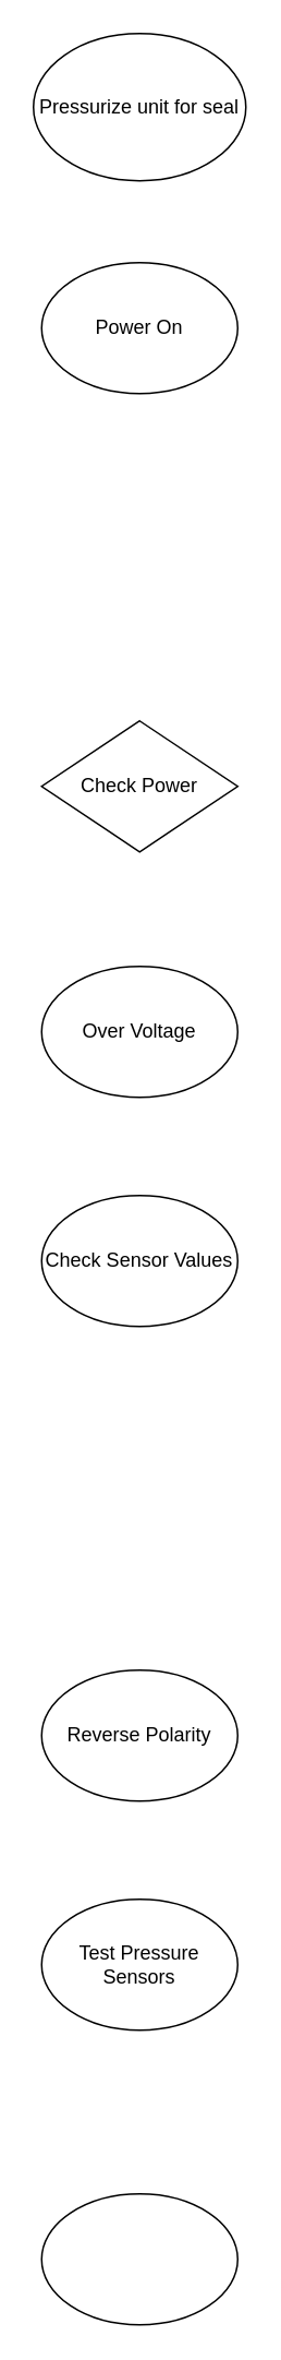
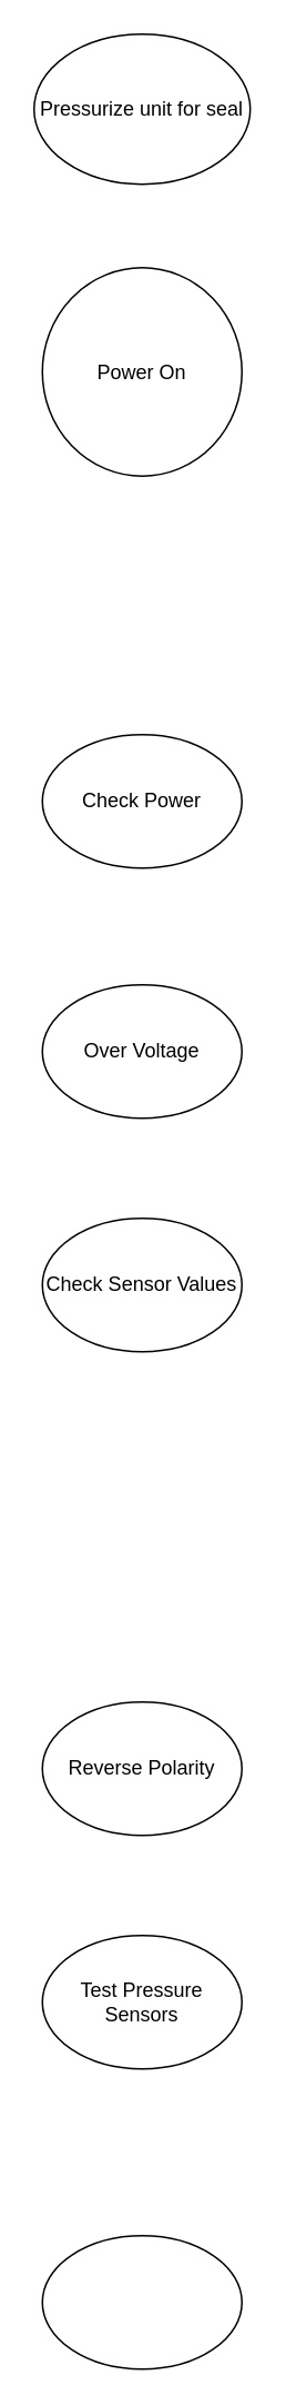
- <mxCell id="3" value="Power On" style="ellipse;whiteSpace=wrap;html=1;" vertex="1" parent="1"><mxGeometry x="25" y="160" width="120" height="80" as="geometry" /></mxCell>
+ <mxCell id="3" value="Power On" style="ellipse;whiteSpace=wrap;html=1;" vertex="1" parent="1"><mxGeometry x="25" y="160" width="120" height="125" as="geometry" /></mxCell>
- <mxCell id="4" value="Check Power" style="rhombus;whiteSpace=wrap;html=1;" vertex="1" parent="1"><mxGeometry x="25" y="440" width="120" height="80" as="geometry" /></mxCell>
+ <mxCell id="4" value="Check Power" style="ellipse;whiteSpace=wrap;html=1;" vertex="1" parent="1"><mxGeometry x="25" y="440" width="120" height="80" as="geometry" /></mxCell>
